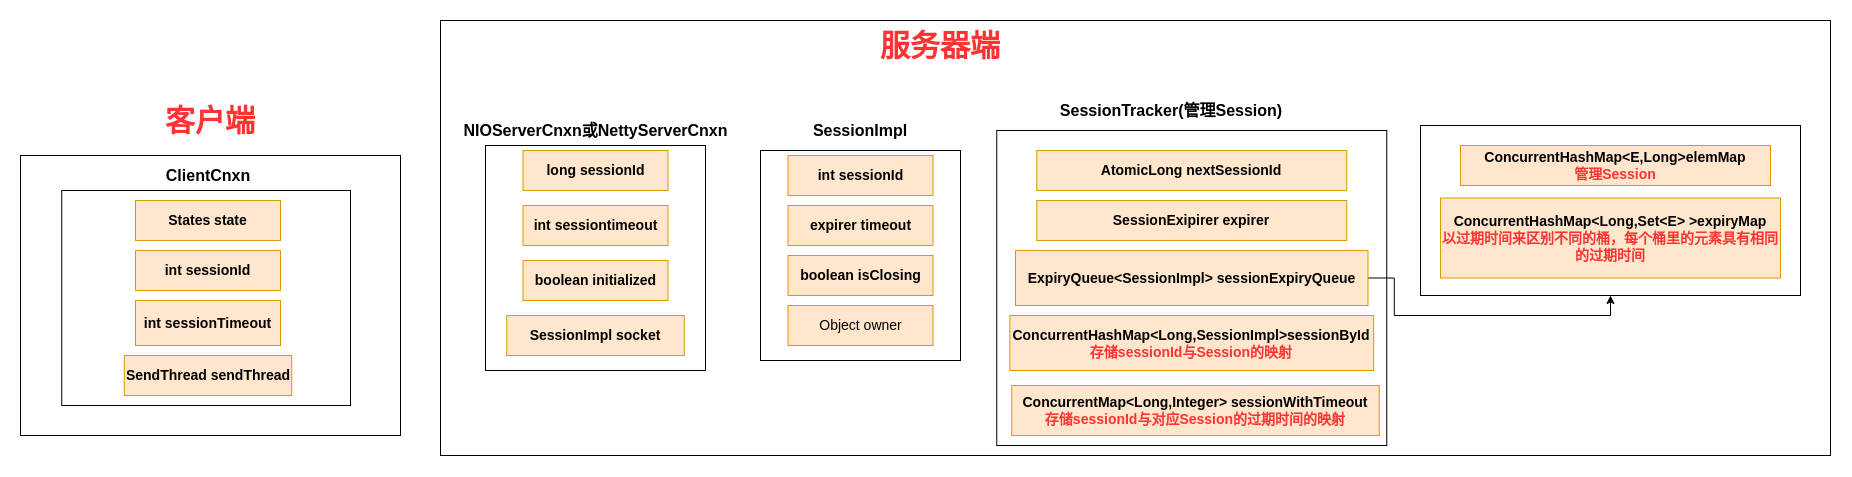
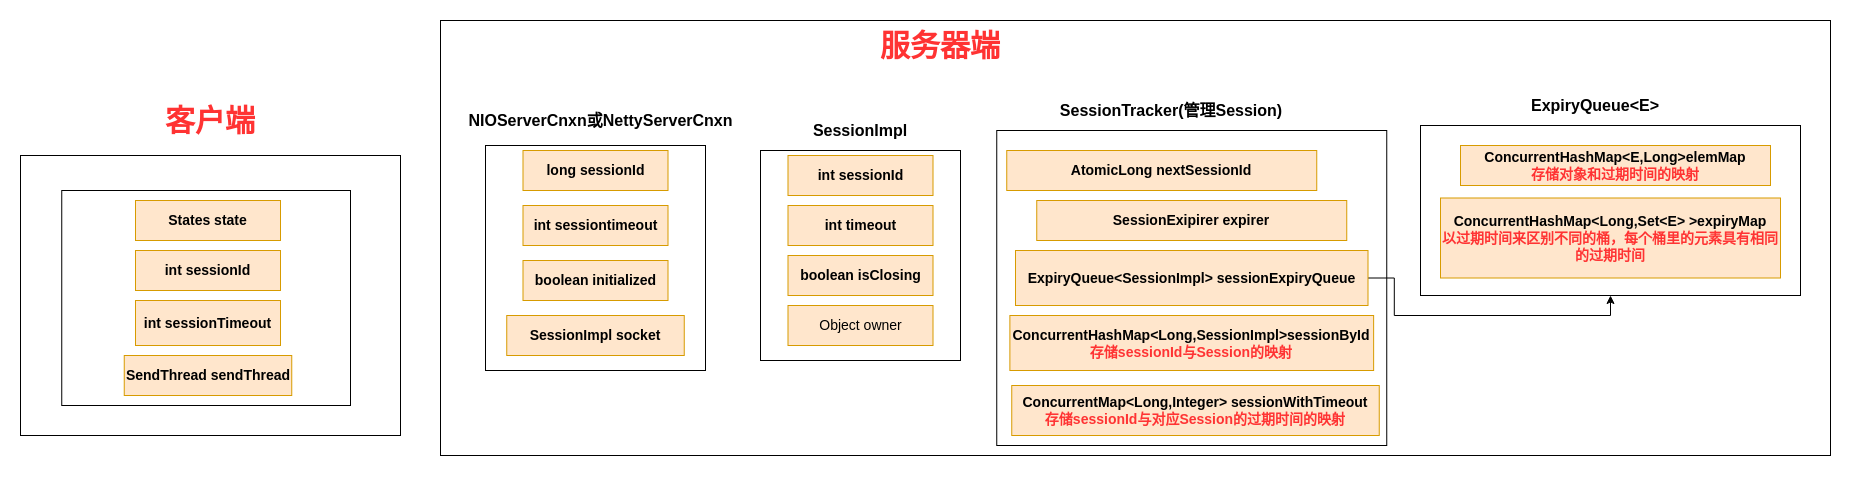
+ <mxCell id="33" value="&lt;b&gt;&lt;font style=&quot;font-size: 16px&quot;&gt;ExpiryQueue&amp;lt;E&amp;gt;&lt;/font&gt;&lt;/b&gt;" style="text;html=1;strokeColor=none;fillColor=none;align=center;verticalAlign=middle;whiteSpace=wrap;rounded=0;" parent="1" vertex="1"><mxGeometry x="1440" y="95" width="310" height="20" as="geometry" /></mxCell>
- <mxCell id="27" value="&lt;b&gt;&lt;font style=&quot;font-size: 16px&quot;&gt;NIOServerCnxn或NettyServerCnxn&lt;/font&gt;&lt;/b&gt;" style="text;html=1;strokeColor=none;fillColor=none;align=center;verticalAlign=middle;whiteSpace=wrap;rounded=0;" parent="1" vertex="1"><mxGeometry x="447.5" y="120" width="295" height="20" as="geometry" /></mxCell>
+ <mxCell id="27" value="&lt;b&gt;&lt;font style=&quot;font-size: 16px&quot;&gt;NIOServerCnxn或NettyServerCnxn&lt;/font&gt;&lt;/b&gt;" style="text;html=1;strokeColor=none;fillColor=none;align=center;verticalAlign=middle;whiteSpace=wrap;rounded=0;" parent="1" vertex="1"><mxGeometry x="452.5" y="110" width="295" height="20" as="geometry" /></mxCell>
- <mxCell id="34" value="&lt;font style=&quot;font-size: 14px&quot;&gt;&lt;b&gt;ConcurrentHashMap&amp;lt;E,Long&amp;gt;elemMap&lt;br&gt;&lt;font color=&quot;#ff3333&quot;&gt;管理Session&lt;/font&gt;&lt;br&gt;&lt;/b&gt;&lt;/font&gt;" style="rounded=0;whiteSpace=wrap;html=1;fillColor=#ffe6cc;strokeColor=#d79b00;" parent="1" vertex="1"><mxGeometry x="1460" y="145" width="310" height="40" as="geometry" /></mxCell>
+ <mxCell id="34" value="&lt;font style=&quot;font-size: 14px&quot;&gt;&lt;b&gt;ConcurrentHashMap&amp;lt;E,Long&amp;gt;elemMap&lt;br&gt;&lt;font color=&quot;#ff3333&quot;&gt;存储对象和过期时间的映射&lt;/font&gt;&lt;br&gt;&lt;/b&gt;&lt;/font&gt;" style="rounded=0;whiteSpace=wrap;html=1;fillColor=#ffe6cc;strokeColor=#d79b00;" parent="1" vertex="1"><mxGeometry x="1460" y="145" width="310" height="40" as="geometry" /></mxCell>
- <mxCell id="17" value="&lt;font style=&quot;font-size: 14px&quot;&gt;&lt;b&gt;AtomicLong nextSessionId&lt;/b&gt;&lt;/font&gt;" style="rounded=0;whiteSpace=wrap;html=1;fillColor=#ffe6cc;strokeColor=#d79b00;" parent="1" vertex="1"><mxGeometry x="1036.25" y="150" width="310" height="40" as="geometry" /></mxCell>
+ <mxCell id="17" value="&lt;font style=&quot;font-size: 14px&quot;&gt;&lt;b&gt;AtomicLong nextSessionId&lt;/b&gt;&lt;/font&gt;" style="rounded=0;whiteSpace=wrap;html=1;fillColor=#ffe6cc;strokeColor=#d79b00;" parent="1" vertex="1"><mxGeometry x="1006.25" y="150" width="310" height="40" as="geometry" /></mxCell>
- <mxCell id="7" value="&lt;b&gt;&lt;font style=&quot;font-size: 16px&quot;&gt;ClientCnxn&lt;/font&gt;&lt;/b&gt;" style="text;html=1;strokeColor=none;fillColor=none;align=center;verticalAlign=middle;whiteSpace=wrap;rounded=0;" parent="1" vertex="1"><mxGeometry x="187.5" y="165" width="40" height="20" as="geometry" /></mxCell>
- <mxCell id="12" value="&lt;font style=&quot;font-size: 14px&quot;&gt;&lt;b&gt;expirer timeout&lt;/b&gt;&lt;/font&gt;" style="rounded=0;whiteSpace=wrap;html=1;fillColor=#ffe6cc;strokeColor=#d79b00;" parent="1" vertex="1"><mxGeometry x="787.5" y="205" width="145" height="40" as="geometry" /></mxCell>
+ <mxCell id="12" value="&lt;font style=&quot;font-size: 14px&quot;&gt;&lt;b&gt;int timeout&lt;/b&gt;&lt;/font&gt;" style="rounded=0;whiteSpace=wrap;html=1;fillColor=#ffe6cc;strokeColor=#d79b00;" parent="1" vertex="1"><mxGeometry x="787.5" y="205" width="145" height="40" as="geometry" /></mxCell>
